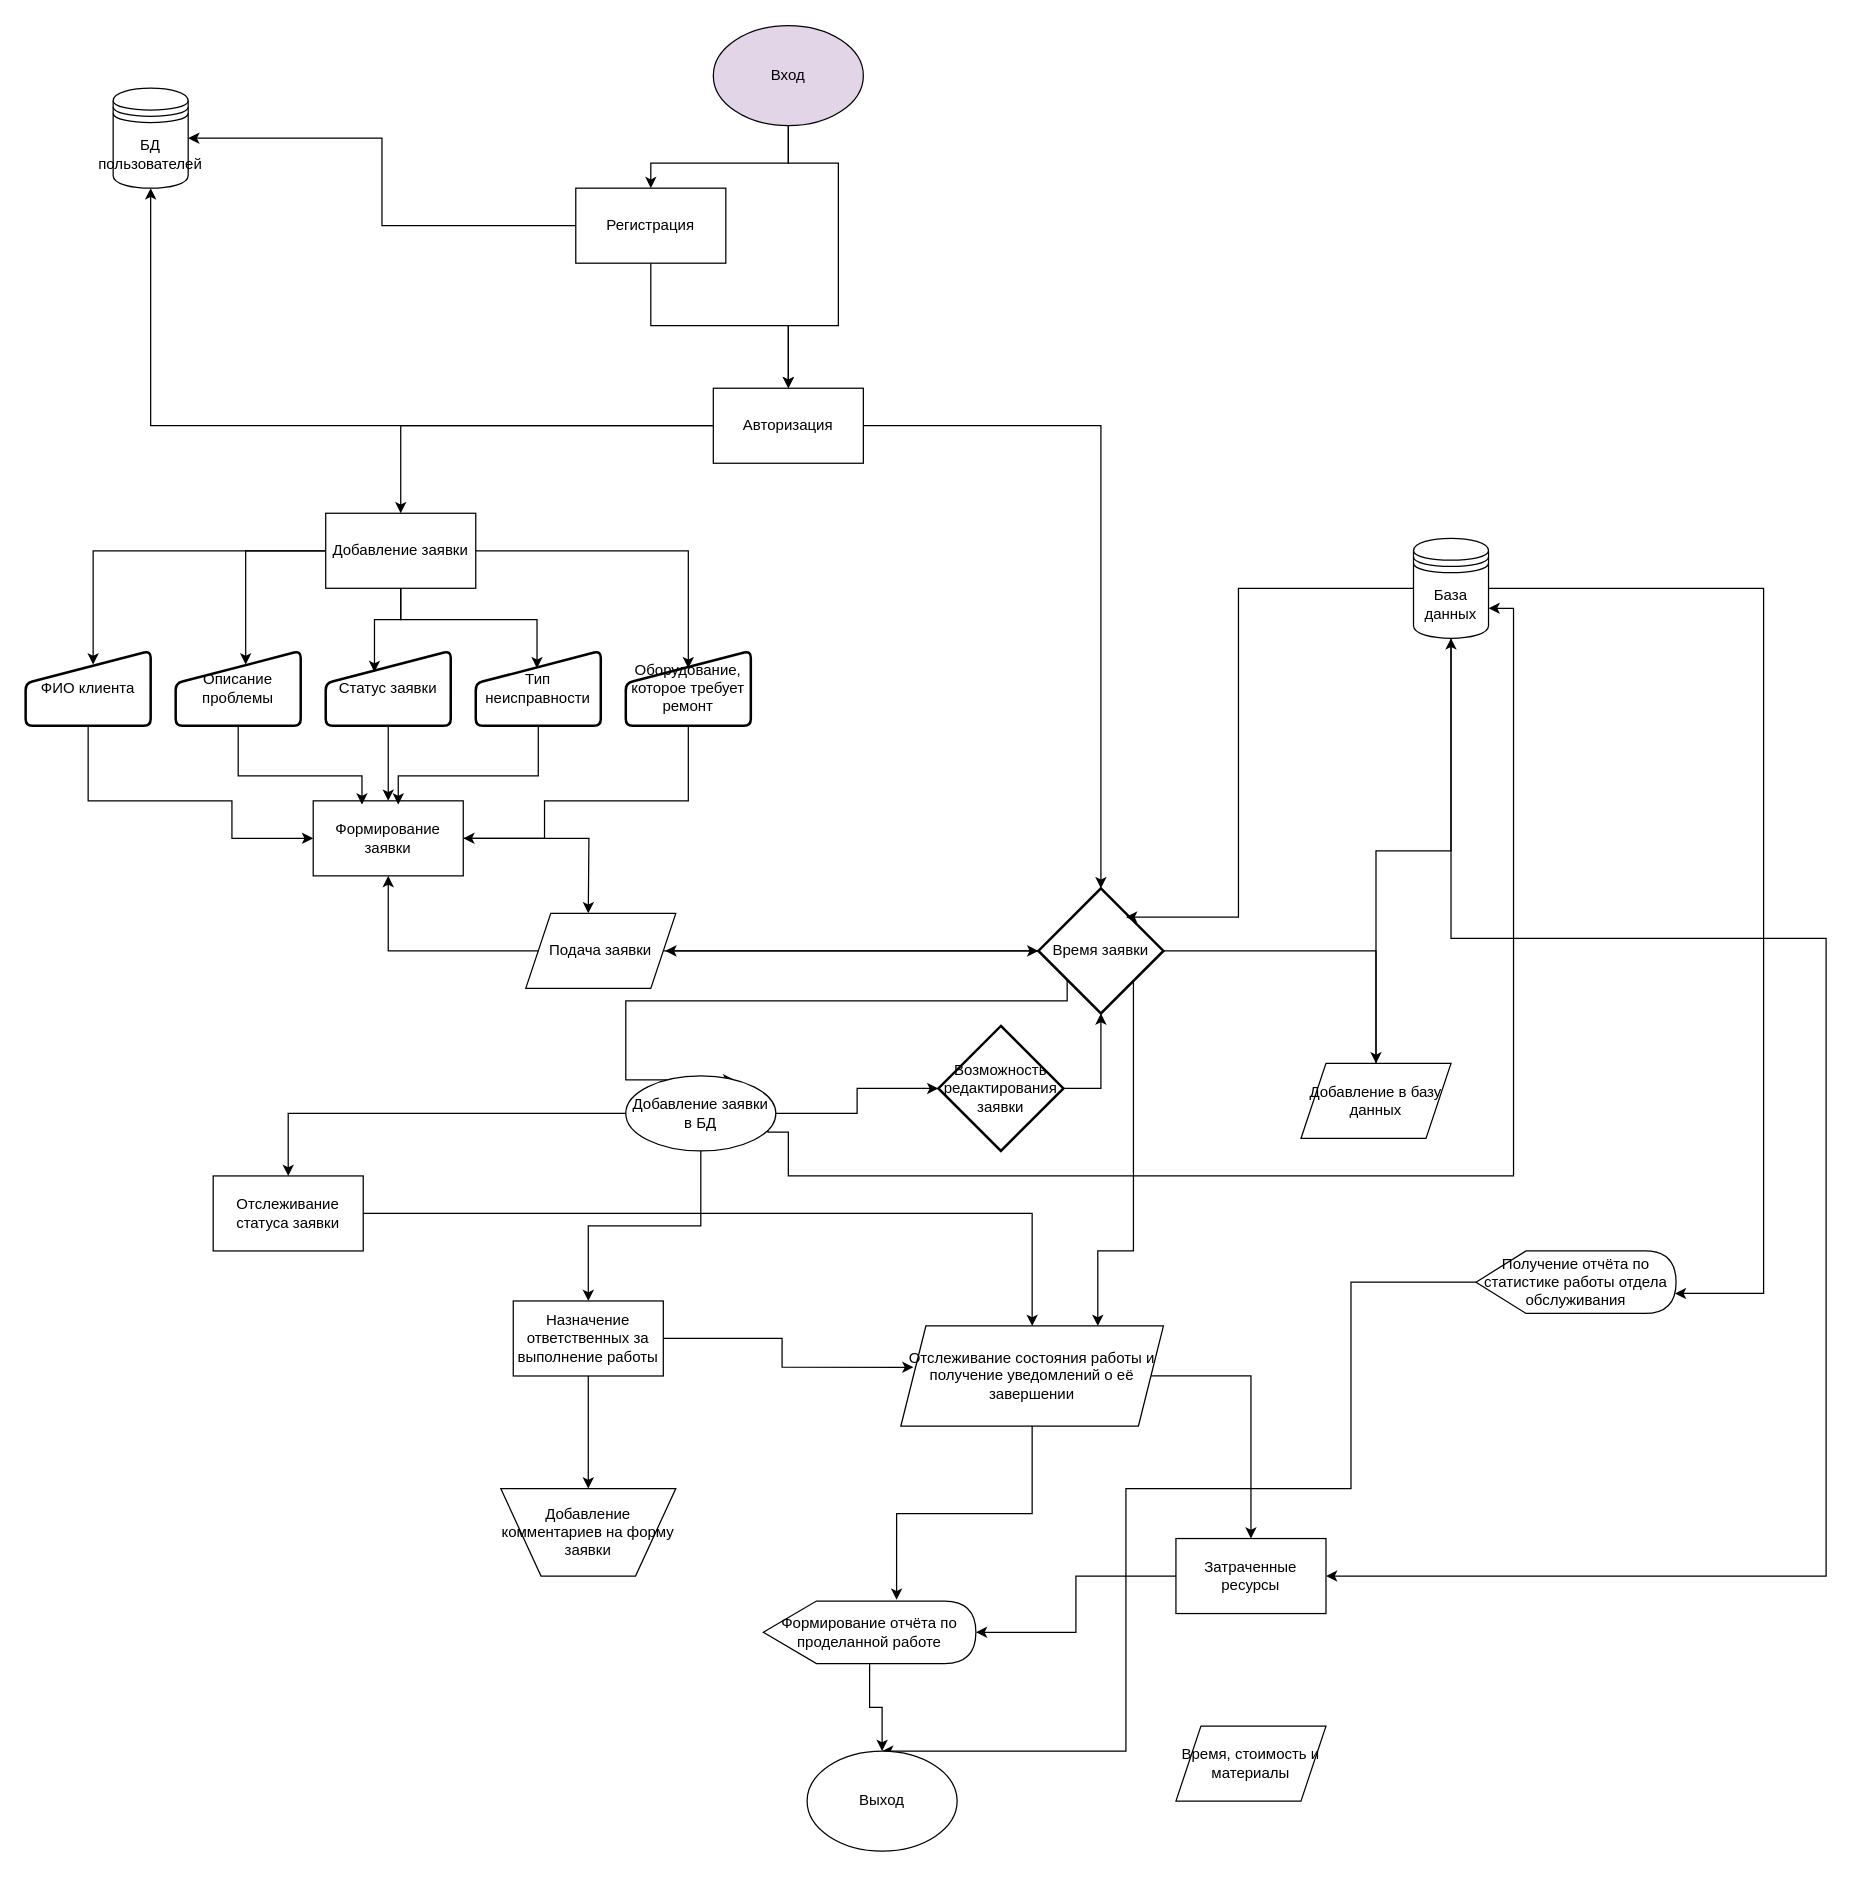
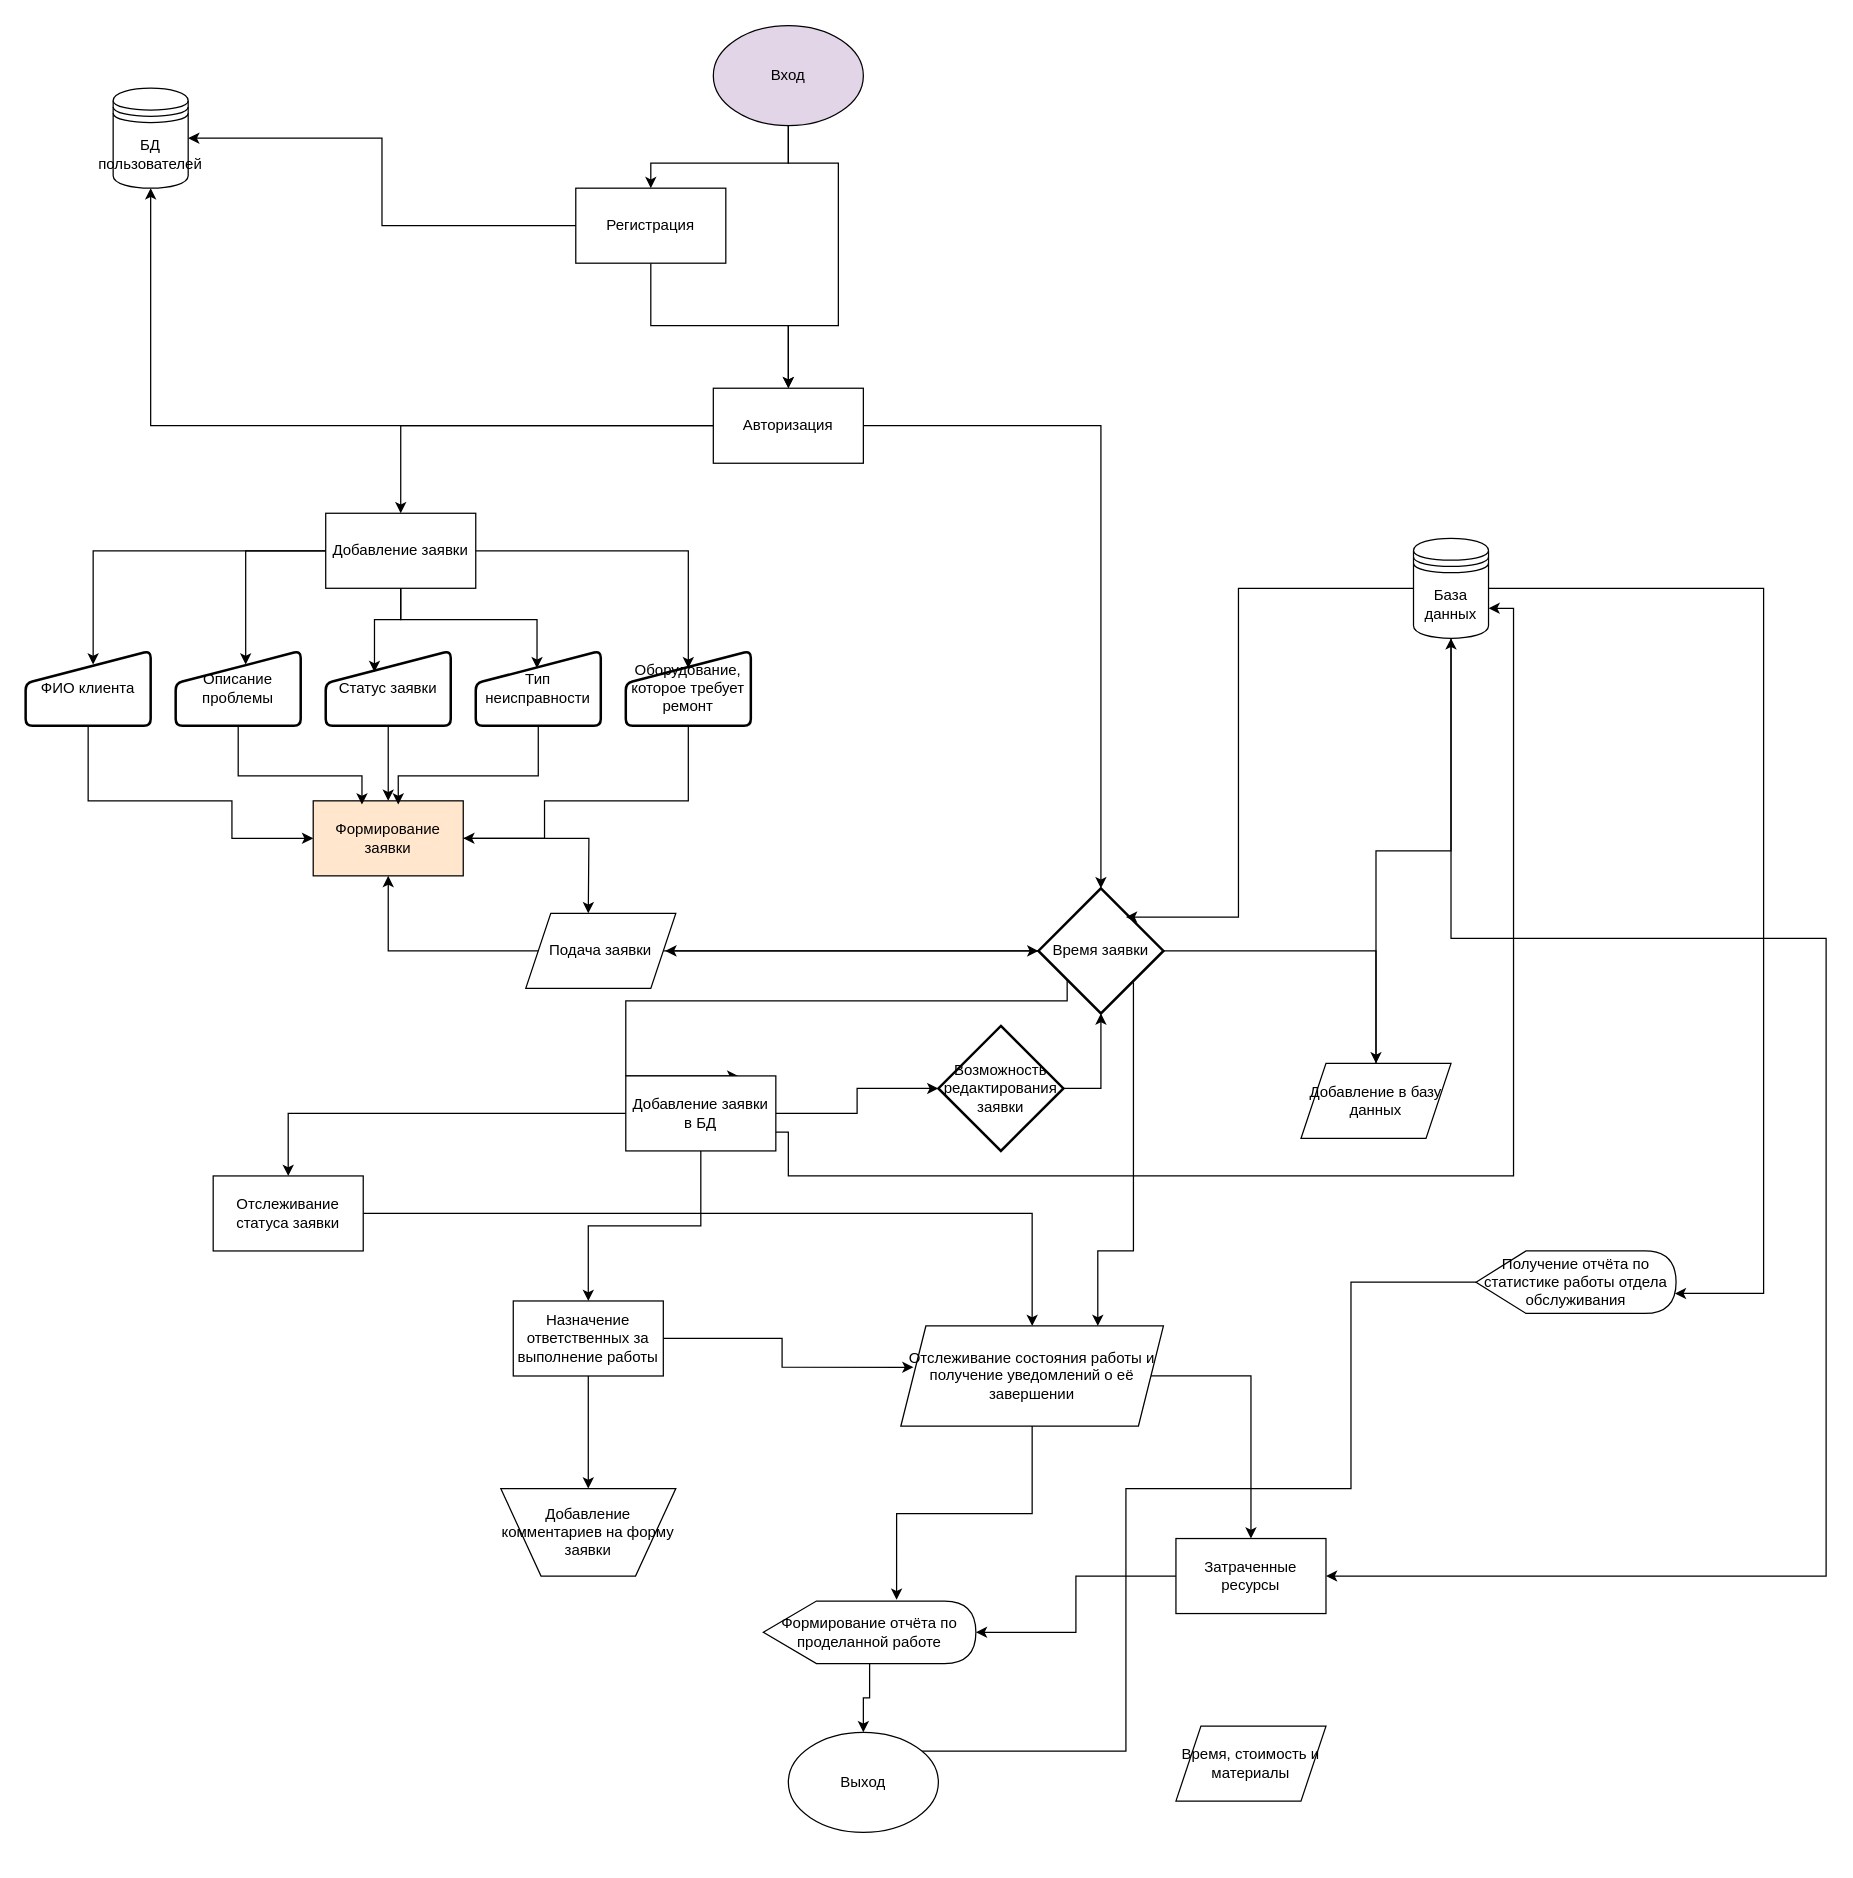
- <mxCell id="32" value="Формирование заявки" style="rounded=0;whiteSpace=wrap;html=1;" parent="1" vertex="1"><mxGeometry x="250" y="640" width="120" height="60" as="geometry" /></mxCell>
+ <mxCell id="32" value="Формирование заявки" style="rounded=0;whiteSpace=wrap;html=1;fillColor=#ffe6cc;" parent="1" vertex="1"><mxGeometry x="250" y="640" width="120" height="60" as="geometry" /></mxCell>
- <mxCell id="38" value="Добавление заявки в БД" style="ellipse;whiteSpace=wrap;html=1;" parent="1" vertex="1"><mxGeometry x="500" y="860" width="120" height="60" as="geometry" /></mxCell>
+ <mxCell id="38" value="Добавление заявки в БД" style="rounded=0;whiteSpace=wrap;html=1;" parent="1" vertex="1"><mxGeometry x="500" y="860" width="120" height="60" as="geometry" /></mxCell>
- <mxCell id="57" value="Выход" style="ellipse;whiteSpace=wrap;html=1;" parent="1" vertex="1"><mxGeometry x="645" y="1400" width="120" height="80" as="geometry" /></mxCell>
+ <mxCell id="57" value="Выход" style="ellipse;whiteSpace=wrap;html=1;" parent="1" vertex="1"><mxGeometry x="630" y="1385" width="120" height="80" as="geometry" /></mxCell>
